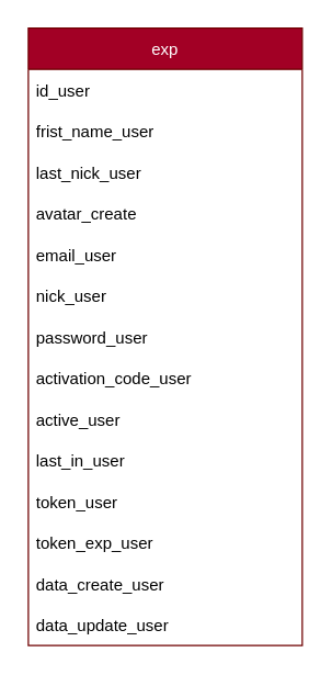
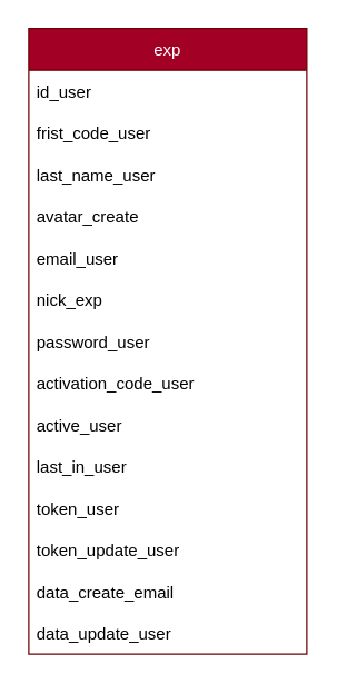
- <mxCell id="4" value="frist_name_user" style="text;strokeColor=none;fillColor=none;align=left;verticalAlign=middle;spacingLeft=4;spacingRight=4;overflow=hidden;points=[[0,0.5],[1,0.5]];portConstraint=eastwest;rotatable=0;" parent="2" vertex="1"><mxGeometry y="60" width="200" height="30" as="geometry" /></mxCell>
+ <mxCell id="4" value="frist_code_user" style="text;strokeColor=none;fillColor=none;align=left;verticalAlign=middle;spacingLeft=4;spacingRight=4;overflow=hidden;points=[[0,0.5],[1,0.5]];portConstraint=eastwest;rotatable=0;" parent="2" vertex="1"><mxGeometry y="60" width="200" height="30" as="geometry" /></mxCell>
- <mxCell id="5" value="last_nick_user" style="text;strokeColor=none;fillColor=none;align=left;verticalAlign=middle;spacingLeft=4;spacingRight=4;overflow=hidden;points=[[0,0.5],[1,0.5]];portConstraint=eastwest;rotatable=0;" parent="2" vertex="1"><mxGeometry y="90" width="200" height="30" as="geometry" /></mxCell>
+ <mxCell id="5" value="last_name_user" style="text;strokeColor=none;fillColor=none;align=left;verticalAlign=middle;spacingLeft=4;spacingRight=4;overflow=hidden;points=[[0,0.5],[1,0.5]];portConstraint=eastwest;rotatable=0;" parent="2" vertex="1"><mxGeometry y="90" width="200" height="30" as="geometry" /></mxCell>
- <mxCell id="8" value="nick_user" style="text;strokeColor=none;fillColor=none;align=left;verticalAlign=middle;spacingLeft=4;spacingRight=4;overflow=hidden;points=[[0,0.5],[1,0.5]];portConstraint=eastwest;rotatable=0;" parent="2" vertex="1"><mxGeometry y="180" width="200" height="30" as="geometry" /></mxCell>
+ <mxCell id="8" value="nick_exp" style="text;strokeColor=none;fillColor=none;align=left;verticalAlign=middle;spacingLeft=4;spacingRight=4;overflow=hidden;points=[[0,0.5],[1,0.5]];portConstraint=eastwest;rotatable=0;" parent="2" vertex="1"><mxGeometry y="180" width="200" height="30" as="geometry" /></mxCell>
- <mxCell id="14" value="token_exp_user" style="text;strokeColor=none;fillColor=none;align=left;verticalAlign=middle;spacingLeft=4;spacingRight=4;overflow=hidden;points=[[0,0.5],[1,0.5]];portConstraint=eastwest;rotatable=0;" parent="2" vertex="1"><mxGeometry y="360" width="200" height="30" as="geometry" /></mxCell>
+ <mxCell id="14" value="token_update_user" style="text;strokeColor=none;fillColor=none;align=left;verticalAlign=middle;spacingLeft=4;spacingRight=4;overflow=hidden;points=[[0,0.5],[1,0.5]];portConstraint=eastwest;rotatable=0;" parent="2" vertex="1"><mxGeometry y="360" width="200" height="30" as="geometry" /></mxCell>
- <mxCell id="15" value="data_create_user" style="text;strokeColor=none;fillColor=none;align=left;verticalAlign=middle;spacingLeft=4;spacingRight=4;overflow=hidden;points=[[0,0.5],[1,0.5]];portConstraint=eastwest;rotatable=0;" parent="2" vertex="1"><mxGeometry y="390" width="200" height="30" as="geometry" /></mxCell>
+ <mxCell id="15" value="data_create_email" style="text;strokeColor=none;fillColor=none;align=left;verticalAlign=middle;spacingLeft=4;spacingRight=4;overflow=hidden;points=[[0,0.5],[1,0.5]];portConstraint=eastwest;rotatable=0;" parent="2" vertex="1"><mxGeometry y="390" width="200" height="30" as="geometry" /></mxCell>
